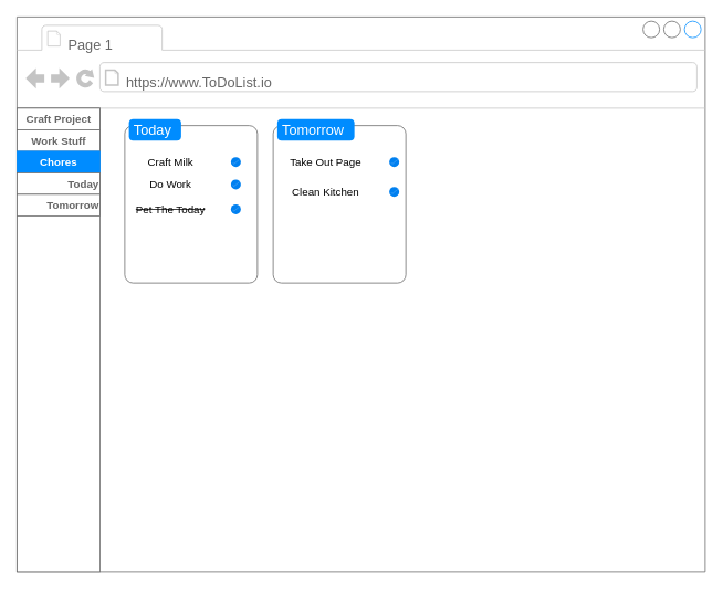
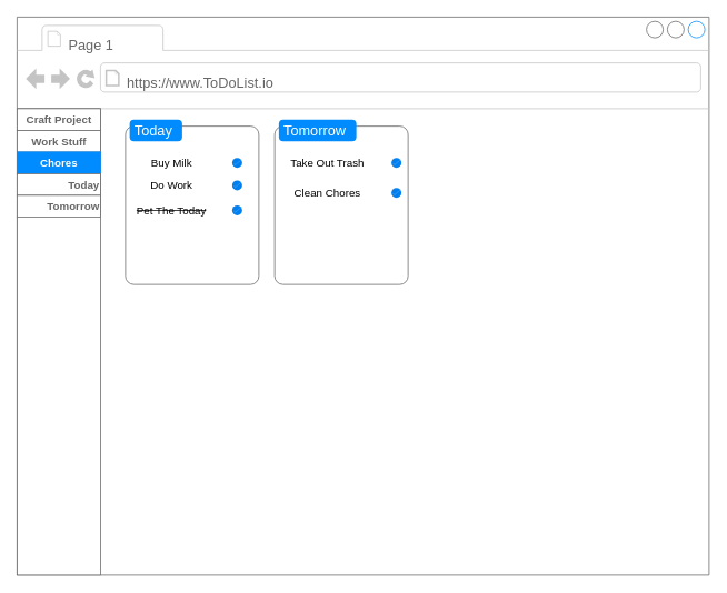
- <mxCell id="13" value="Craft Milk" style="text;html=1;strokeColor=none;fillColor=none;align=center;verticalAlign=middle;whiteSpace=wrap;rounded=0;fontSize=13;" parent="11" vertex="1"><mxGeometry x="-8" y="39" width="127" height="30" as="geometry" /></mxCell>
+ <mxCell id="13" value="Buy Milk" style="text;html=1;strokeColor=none;fillColor=none;align=center;verticalAlign=middle;whiteSpace=wrap;rounded=0;fontSize=13;" parent="11" vertex="1"><mxGeometry x="-8" y="39" width="127" height="30" as="geometry" /></mxCell>
- <mxCell id="21" value="Take Out Page" style="text;html=1;strokeColor=none;fillColor=none;align=center;verticalAlign=middle;whiteSpace=wrap;rounded=0;fontSize=13;" parent="19" vertex="1"><mxGeometry y="39" width="127" height="30" as="geometry" /></mxCell>
+ <mxCell id="21" value="Take Out Trash" style="text;html=1;strokeColor=none;fillColor=none;align=center;verticalAlign=middle;whiteSpace=wrap;rounded=0;fontSize=13;" parent="19" vertex="1"><mxGeometry y="39" width="127" height="30" as="geometry" /></mxCell>
- <mxCell id="23" value="Clean Kitchen" style="text;html=1;strokeColor=none;fillColor=none;align=center;verticalAlign=middle;whiteSpace=wrap;rounded=0;fontSize=13;" parent="19" vertex="1"><mxGeometry y="75" width="127" height="30" as="geometry" /></mxCell>
+ <mxCell id="23" value="Clean Chores" style="text;html=1;strokeColor=none;fillColor=none;align=center;verticalAlign=middle;whiteSpace=wrap;rounded=0;fontSize=13;" parent="19" vertex="1"><mxGeometry y="75" width="127" height="30" as="geometry" /></mxCell>
